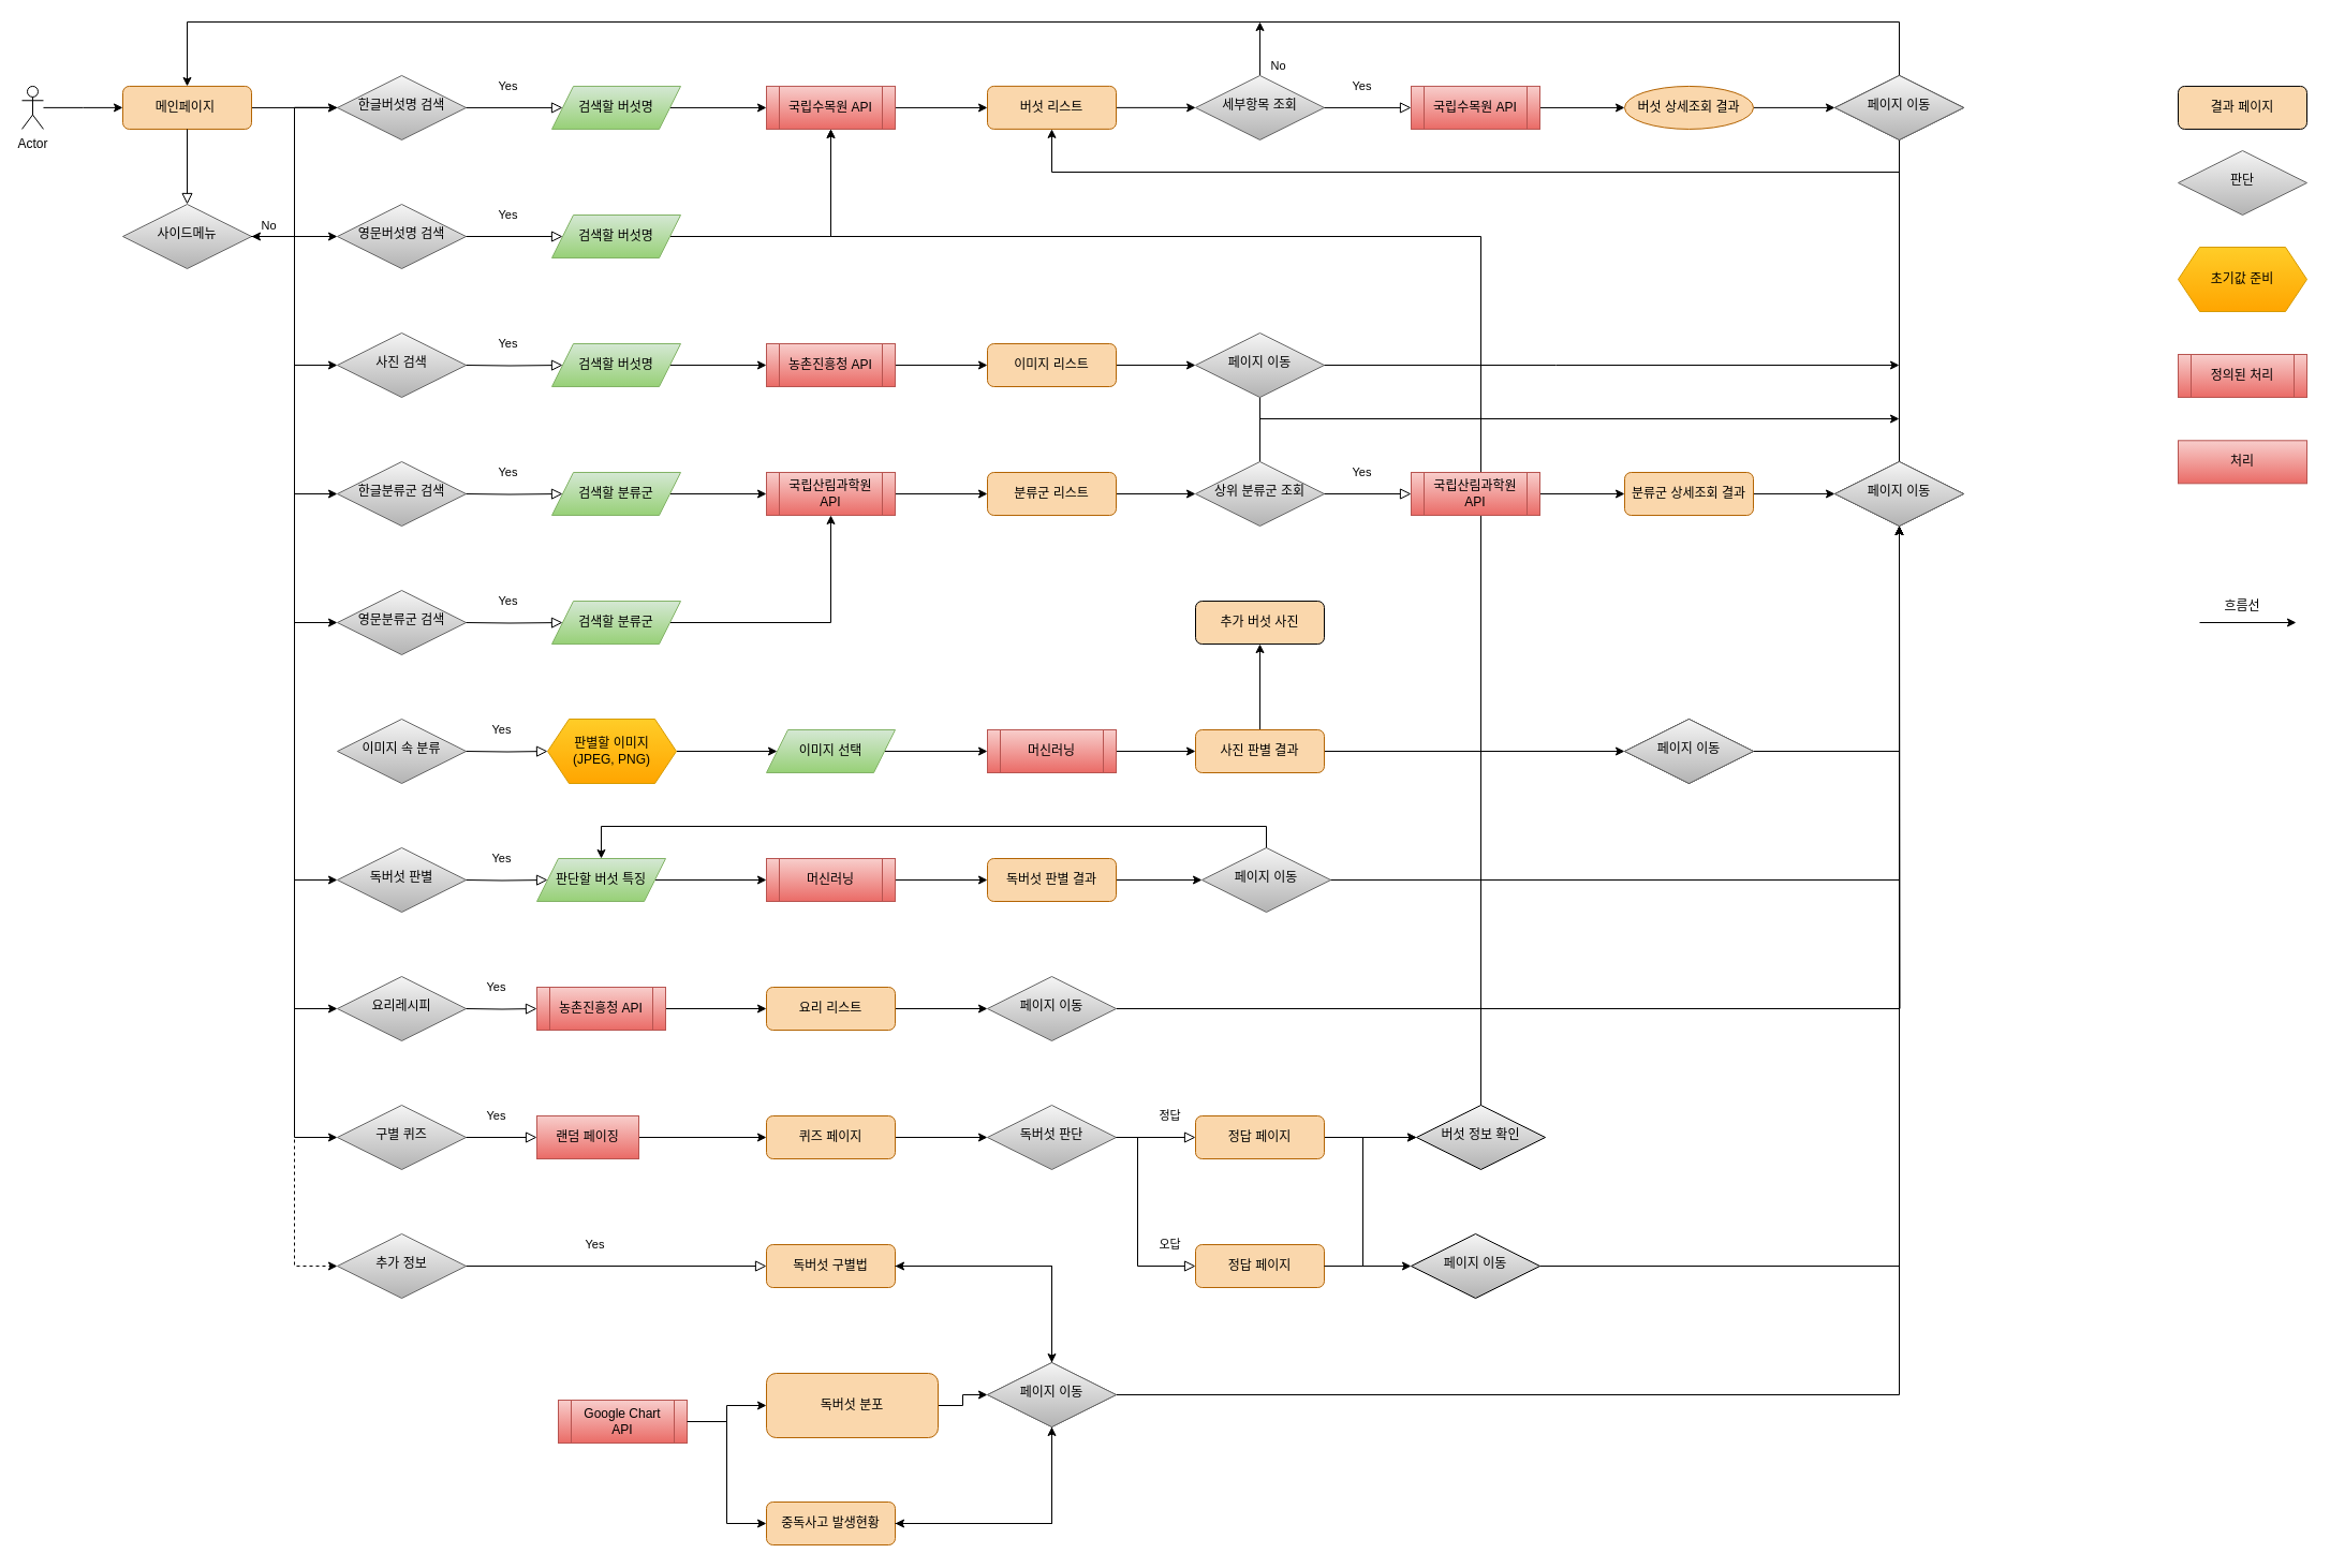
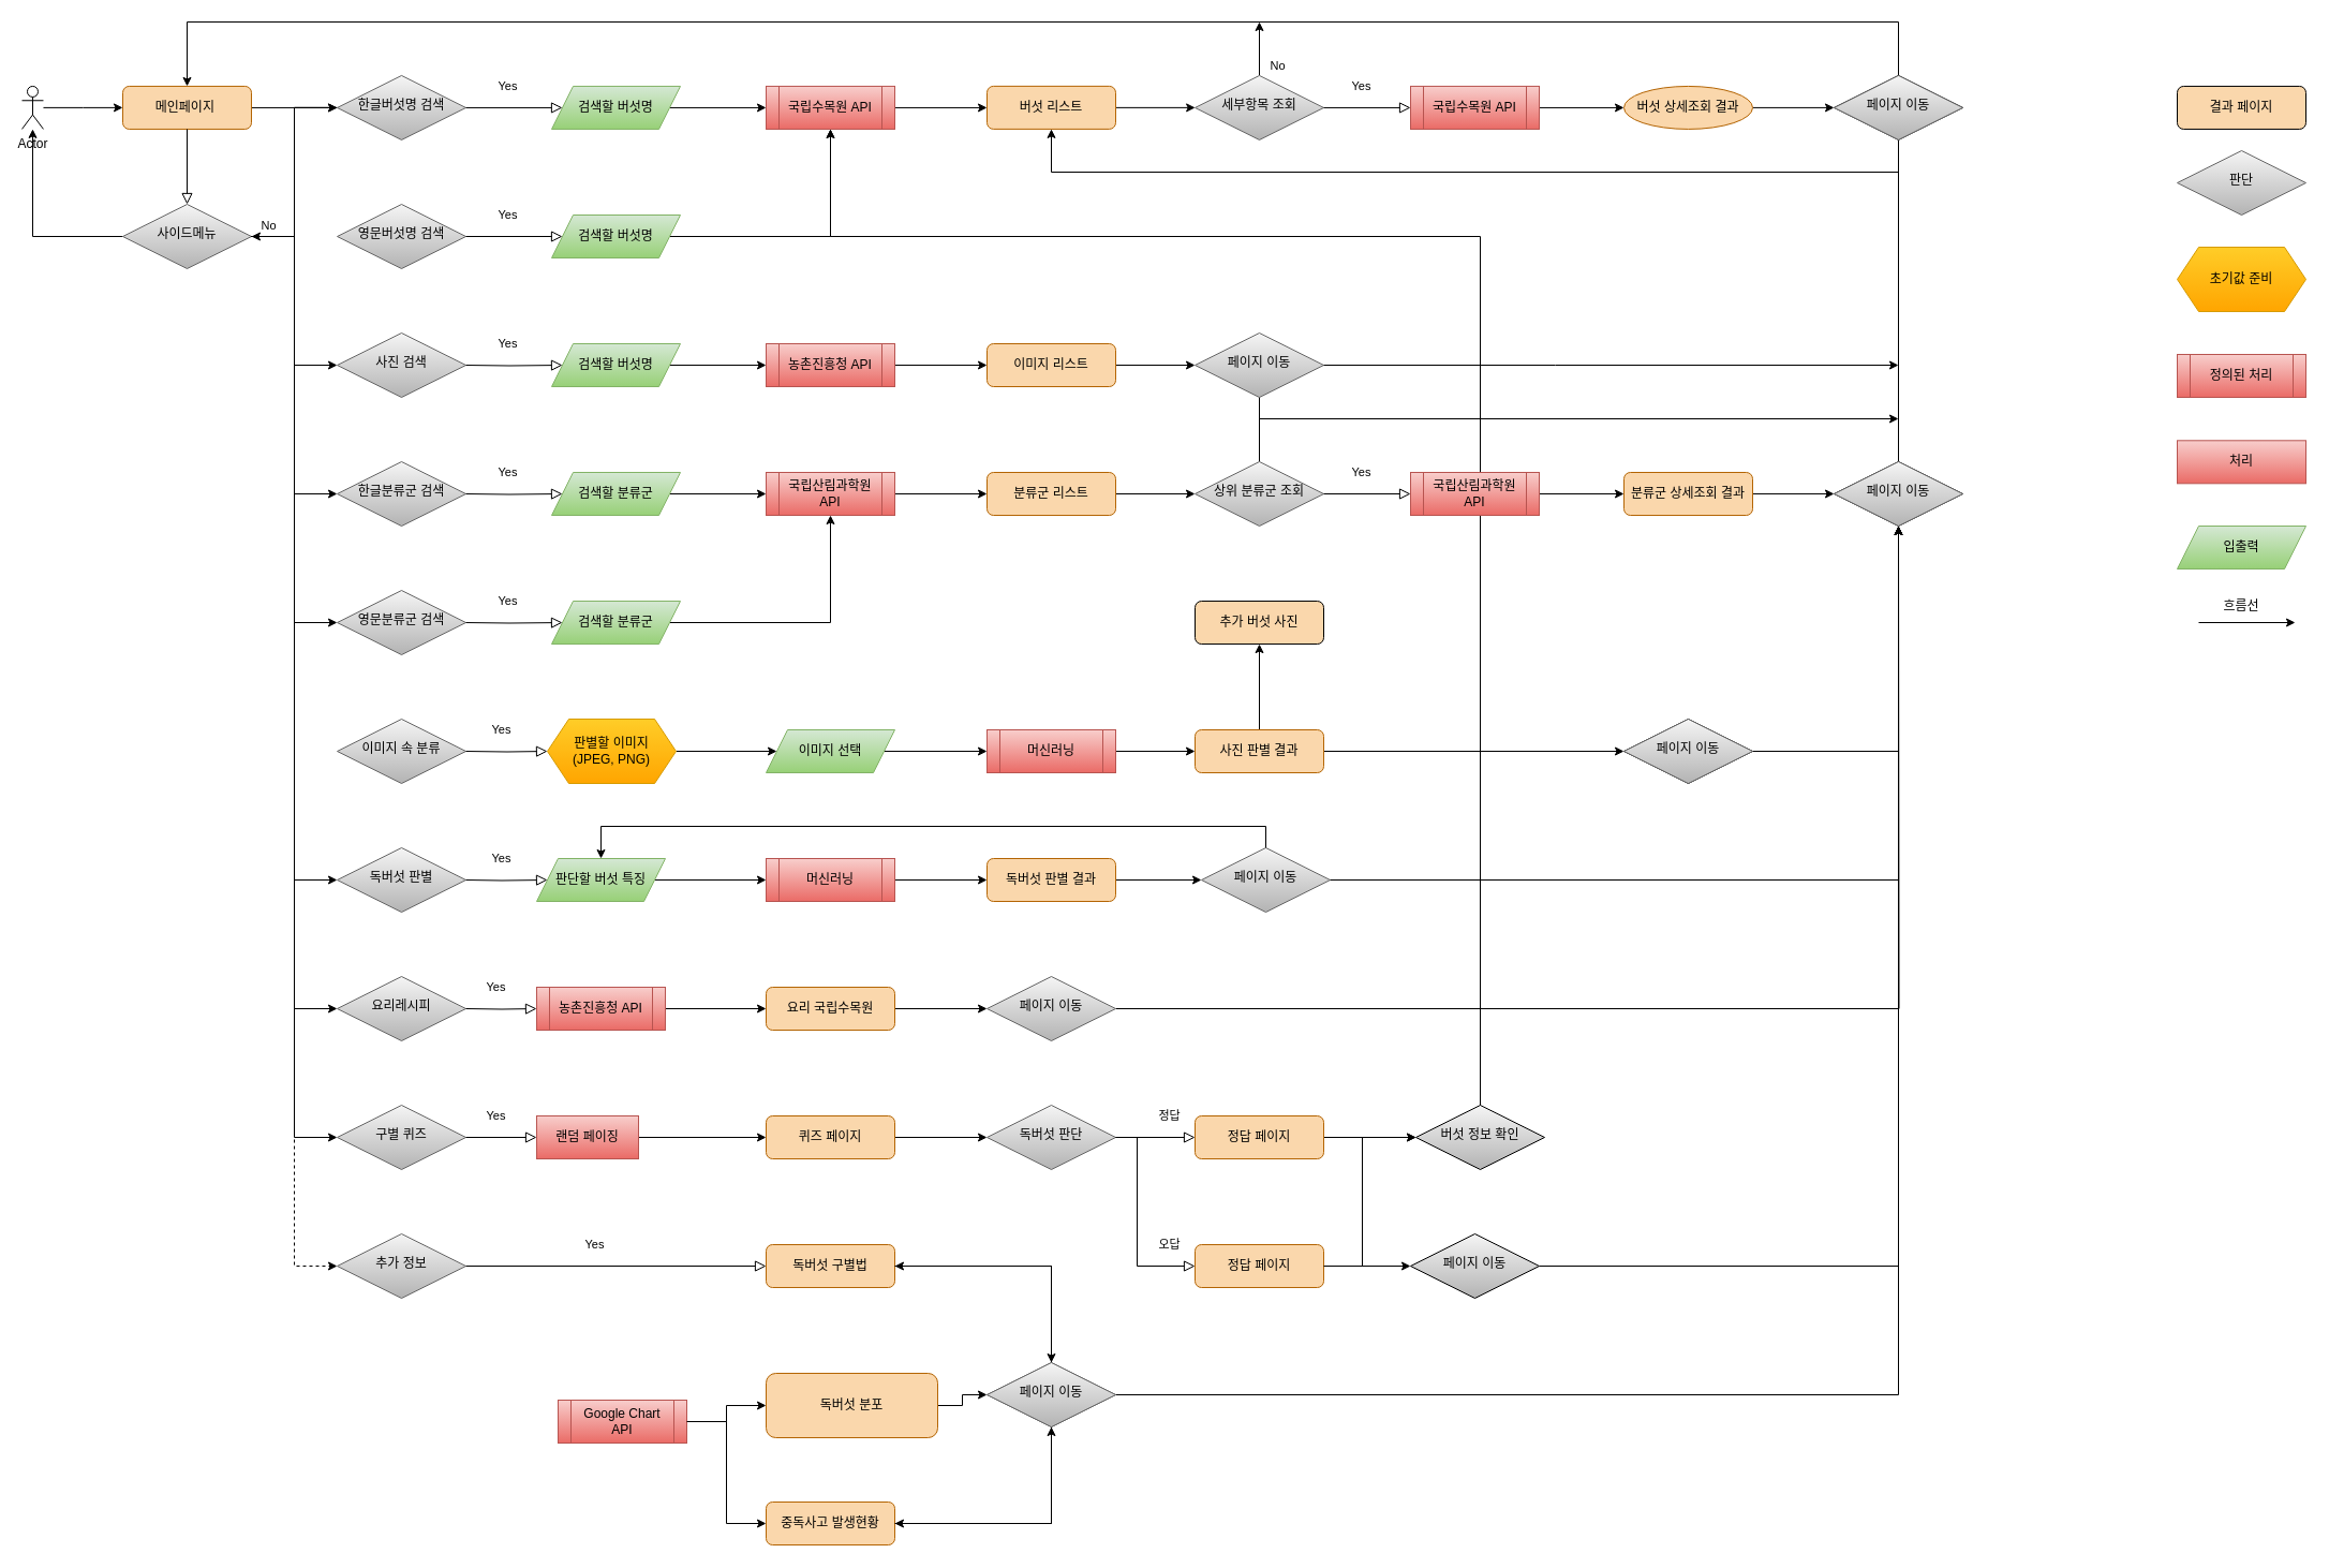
- <mxCell id="24" value="" style="edgeStyle=orthogonalEdgeStyle;rounded=0;orthogonalLoop=1;jettySize=auto;html=1;entryX=0;entryY=0.5;entryDx=0;entryDy=0;" edge="1" parent="1" source="25" target="18"><mxGeometry relative="1" as="geometry" /></mxCell>
+ <mxCell id="24" value="" style="edgeStyle=orthogonalEdgeStyle;rounded=0;orthogonalLoop=1;jettySize=auto;html=1;" edge="1" parent="1" source="25" target="37"><mxGeometry relative="1" as="geometry" /></mxCell>
+ <mxCell id="133" value="입출력" style="shape=parallelogram;perimeter=parallelogramPerimeter;whiteSpace=wrap;html=1;fixedSize=1;fillColor=#D5E8D4;gradientColor=#97d077;strokeColor=#82b366;" vertex="1" parent="1"><mxGeometry x="2030" y="490" width="120" height="40" as="geometry" /></mxCell>
- <mxCell id="85" value="요리 리스트" style="rounded=1;whiteSpace=wrap;html=1;fontSize=12;glass=0;strokeWidth=1;shadow=0;fillColor=#fad7ac;strokeColor=#b46504;" vertex="1" parent="1"><mxGeometry x="714" y="920" width="120" height="40" as="geometry" /></mxCell>
+ <mxCell id="85" value="요리 국립수목원" style="rounded=1;whiteSpace=wrap;html=1;fontSize=12;glass=0;strokeWidth=1;shadow=0;fillColor=#fad7ac;strokeColor=#b46504;" vertex="1" parent="1"><mxGeometry x="714" y="920" width="120" height="40" as="geometry" /></mxCell>
